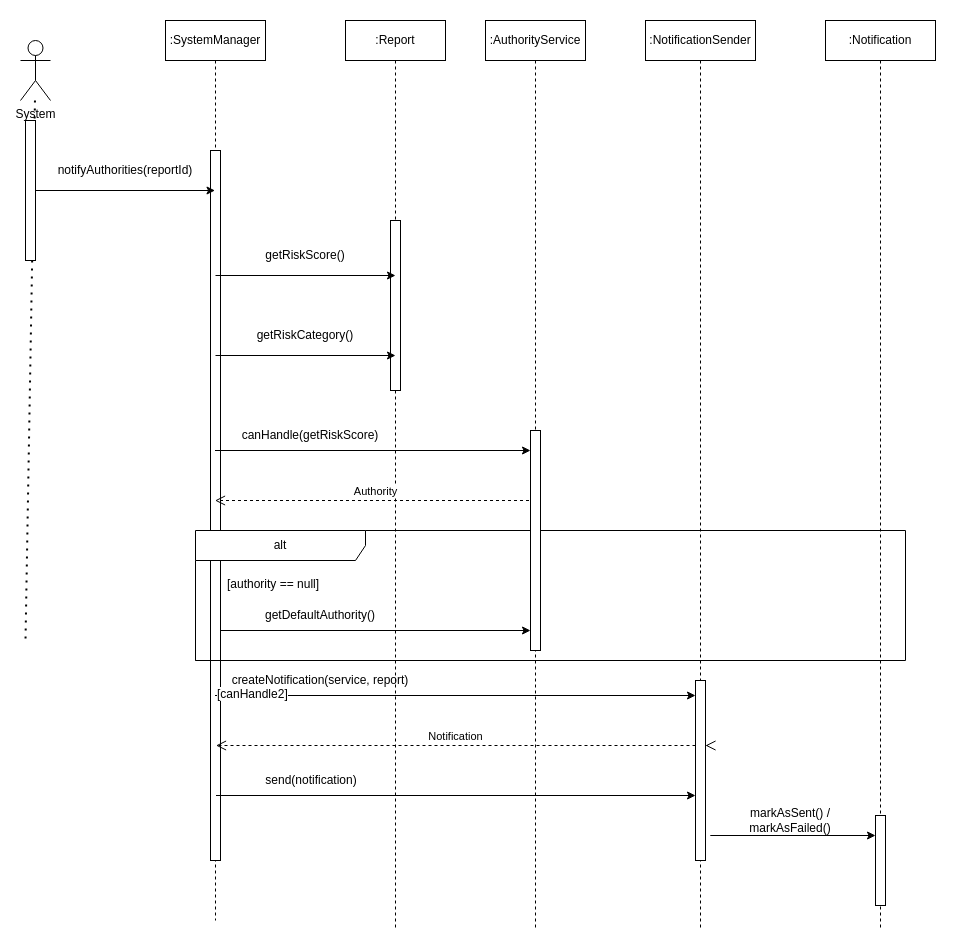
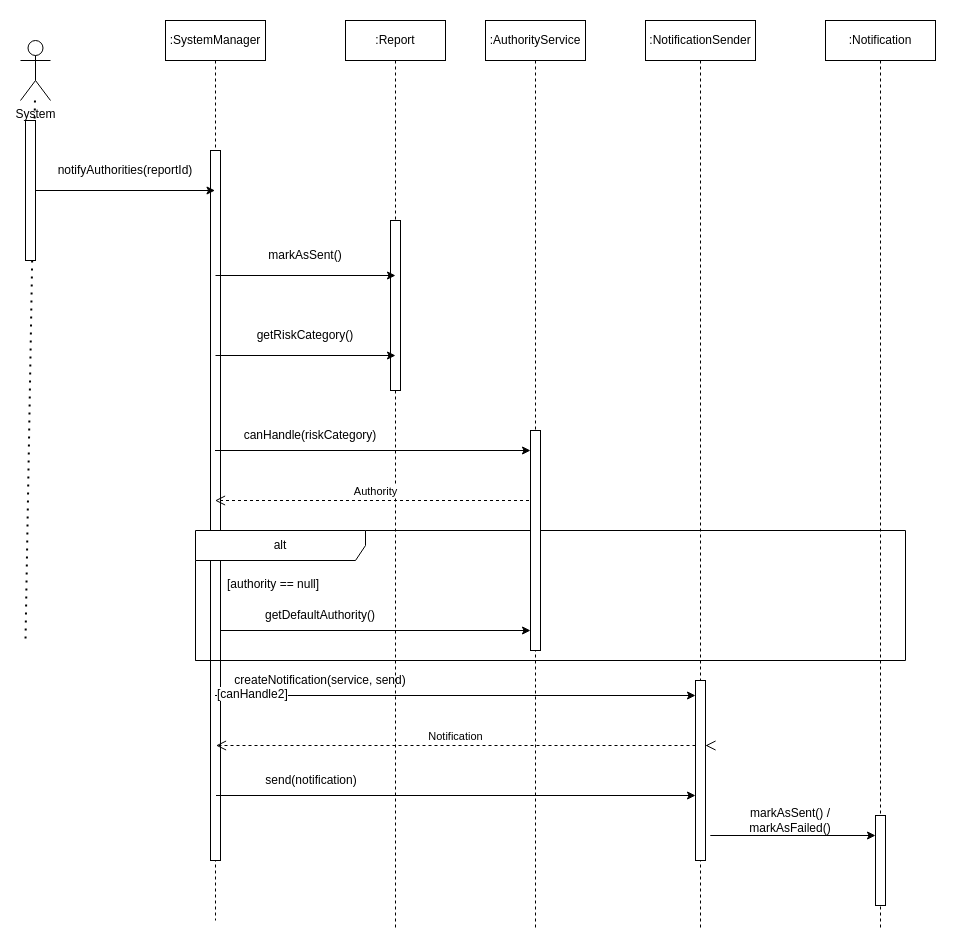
- <mxCell id="16" value="getRiskScore()" style="text;html=1;align=center;verticalAlign=middle;whiteSpace=wrap;rounded=0;" vertex="1" parent="1"><mxGeometry x="225" y="240" width="160" height="30" as="geometry" /></mxCell>
+ <mxCell id="16" value="markAsSent()" style="text;html=1;align=center;verticalAlign=middle;whiteSpace=wrap;rounded=0;" vertex="1" parent="1"><mxGeometry x="225" y="240" width="160" height="30" as="geometry" /></mxCell>
- <mxCell id="20" value="canHandle(getRiskScore)" style="text;html=1;align=center;verticalAlign=middle;whiteSpace=wrap;rounded=0;" vertex="1" parent="1"><mxGeometry x="235" y="420" width="150" height="30" as="geometry" /></mxCell>
+ <mxCell id="20" value="canHandle(riskCategory)" style="text;html=1;align=center;verticalAlign=middle;whiteSpace=wrap;rounded=0;" vertex="1" parent="1"><mxGeometry x="235" y="420" width="150" height="30" as="geometry" /></mxCell>
- <mxCell id="22" value="createNotification(service, report)" style="text;html=1;align=center;verticalAlign=middle;whiteSpace=wrap;rounded=0;" vertex="1" parent="1"><mxGeometry x="225" y="665" width="190" height="30" as="geometry" /></mxCell>
+ <mxCell id="22" value="createNotification(service, send)" style="text;html=1;align=center;verticalAlign=middle;whiteSpace=wrap;rounded=0;" vertex="1" parent="1"><mxGeometry x="225" y="665" width="190" height="30" as="geometry" /></mxCell>
